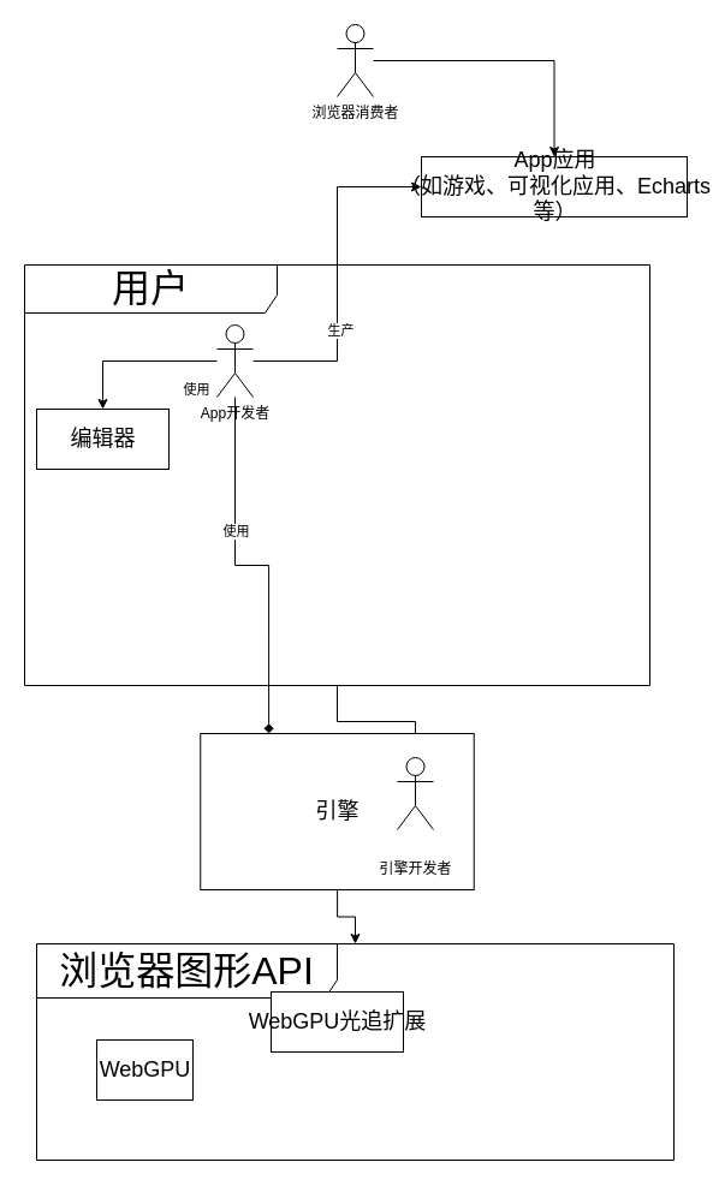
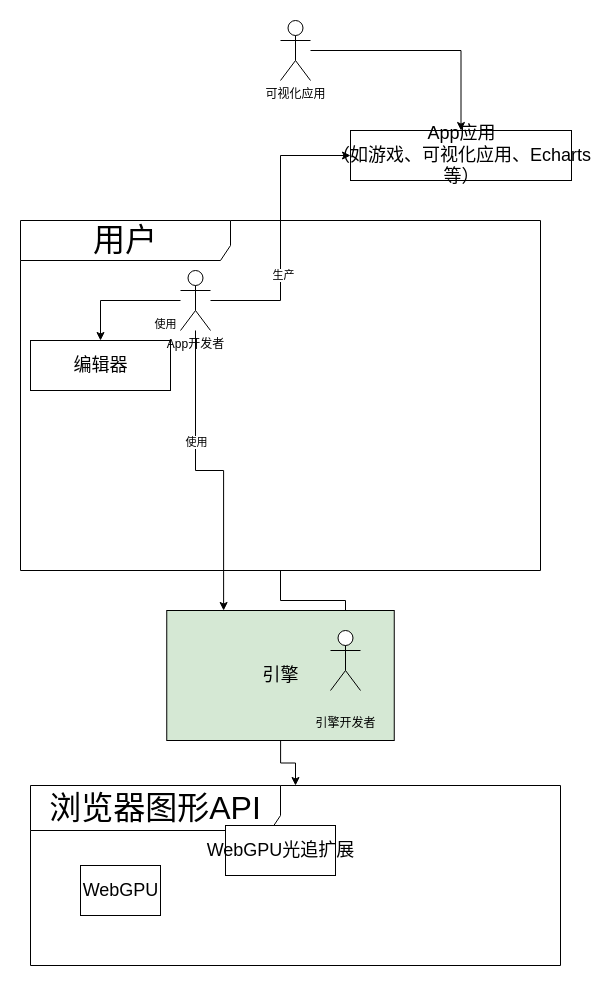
- <mxCell id="12" value="浏览器消费者" style="shape=umlActor;verticalLabelPosition=bottom;verticalAlign=top;html=1;outlineConnect=0;" parent="1" vertex="1"><mxGeometry x="280" y="20" width="30" height="60" as="geometry" /></mxCell>
+ <mxCell id="12" value="可视化应用" style="shape=umlActor;verticalLabelPosition=bottom;verticalAlign=top;html=1;outlineConnect=0;" parent="1" vertex="1"><mxGeometry x="280" y="20" width="30" height="60" as="geometry" /></mxCell>
- <mxCell id="7" value="编辑器" style="html=1;fontSize=18;" parent="1" vertex="1"><mxGeometry x="30" y="340" width="110" height="50" as="geometry" /></mxCell>
+ <mxCell id="7" value="编辑器" style="html=1;fontSize=18;" parent="1" vertex="1"><mxGeometry x="30" y="340" width="140" height="50" as="geometry" /></mxCell>
- <mxCell id="17" style="edgeStyle=orthogonalEdgeStyle;rounded=0;orthogonalLoop=1;jettySize=auto;html=1;entryX=0.25;entryY=0;entryDx=0;entryDy=0;endArrow=diamond;" edge="1" parent="1" source="19" target="6"><mxGeometry relative="1" as="geometry" /></mxCell>
+ <mxCell id="17" style="edgeStyle=orthogonalEdgeStyle;rounded=0;orthogonalLoop=1;jettySize=auto;html=1;entryX=0.25;entryY=0;entryDx=0;entryDy=0;" edge="1" parent="1" source="19" target="6"><mxGeometry relative="1" as="geometry" /></mxCell>
- <mxCell id="6" value="引擎" style="html=1;fontSize=18;" parent="1" vertex="1"><mxGeometry x="166.25" y="610" width="227.5" height="130" as="geometry" /></mxCell>
+ <mxCell id="6" value="引擎" style="html=1;fontSize=18;fillColor=#d5e8d4;" parent="1" vertex="1"><mxGeometry x="166.25" y="610" width="227.5" height="130" as="geometry" /></mxCell>
